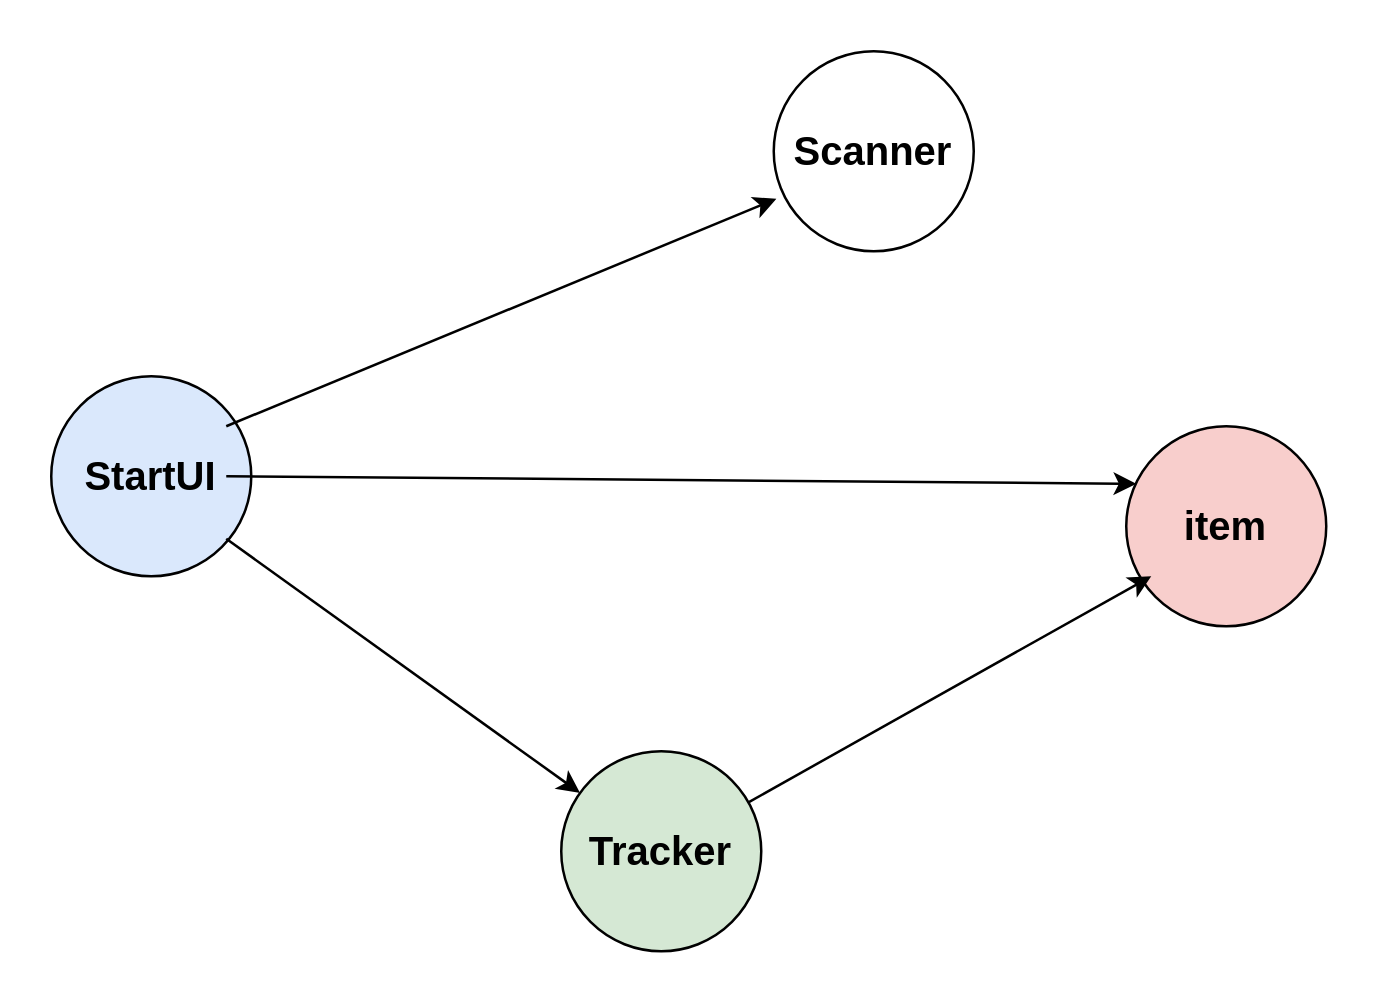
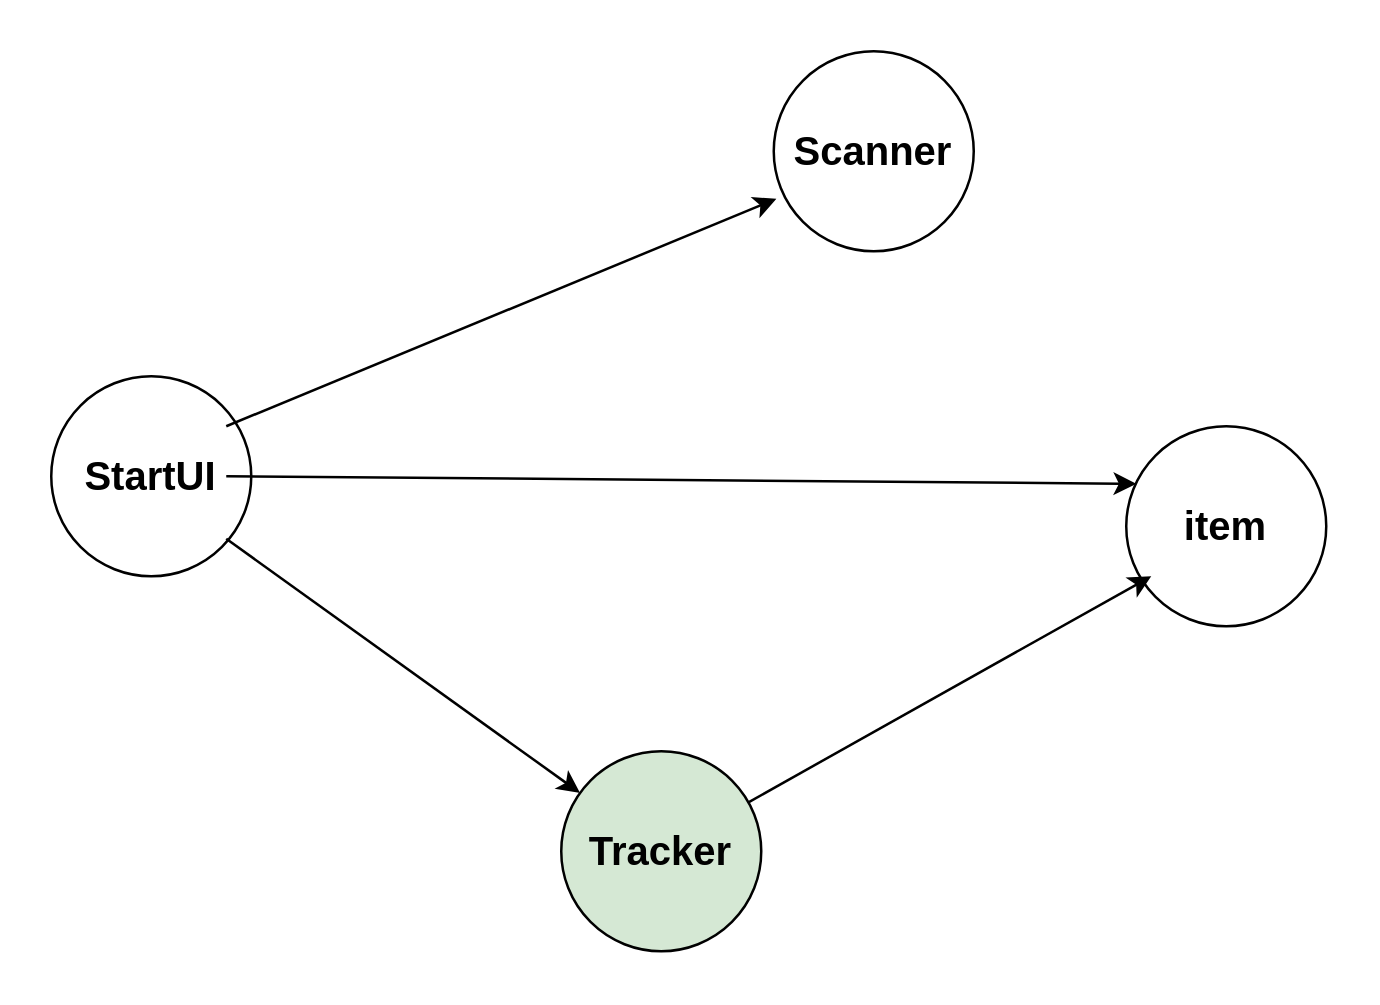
- <mxCell id="6" value="&lt;font size=&quot;3&quot;&gt;&lt;b&gt;StartUI&lt;/b&gt;&lt;/font&gt;" style="ellipse;whiteSpace=wrap;html=1;aspect=fixed;fillColor=#dae8fc;" vertex="1" parent="1"><mxGeometry x="20" y="150" width="80" height="80" as="geometry" /></mxCell>
+ <mxCell id="6" value="&lt;font size=&quot;3&quot;&gt;&lt;b&gt;StartUI&lt;/b&gt;&lt;/font&gt;" style="ellipse;whiteSpace=wrap;html=1;aspect=fixed;" vertex="1" parent="1"><mxGeometry x="20" y="150" width="80" height="80" as="geometry" /></mxCell>
- <mxCell id="3" value="&lt;font size=&quot;3&quot;&gt;&lt;b&gt;item&lt;/b&gt;&lt;/font&gt;" style="ellipse;whiteSpace=wrap;html=1;aspect=fixed;fillColor=#f8cecc;" vertex="1" parent="1"><mxGeometry x="450" y="170" width="80" height="80" as="geometry" /></mxCell>
+ <mxCell id="3" value="&lt;font size=&quot;3&quot;&gt;&lt;b&gt;item&lt;/b&gt;&lt;/font&gt;" style="ellipse;whiteSpace=wrap;html=1;aspect=fixed;" vertex="1" parent="1"><mxGeometry x="450" y="170" width="80" height="80" as="geometry" /></mxCell>
